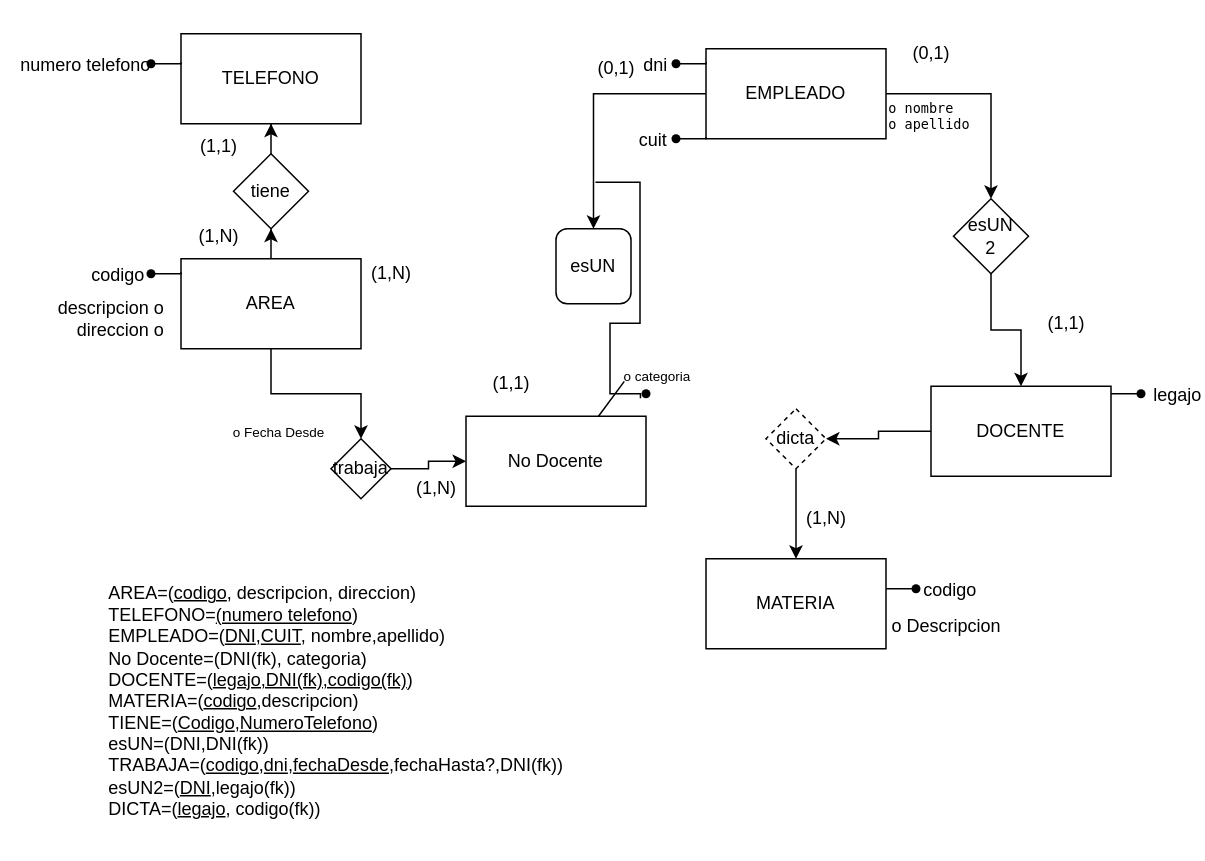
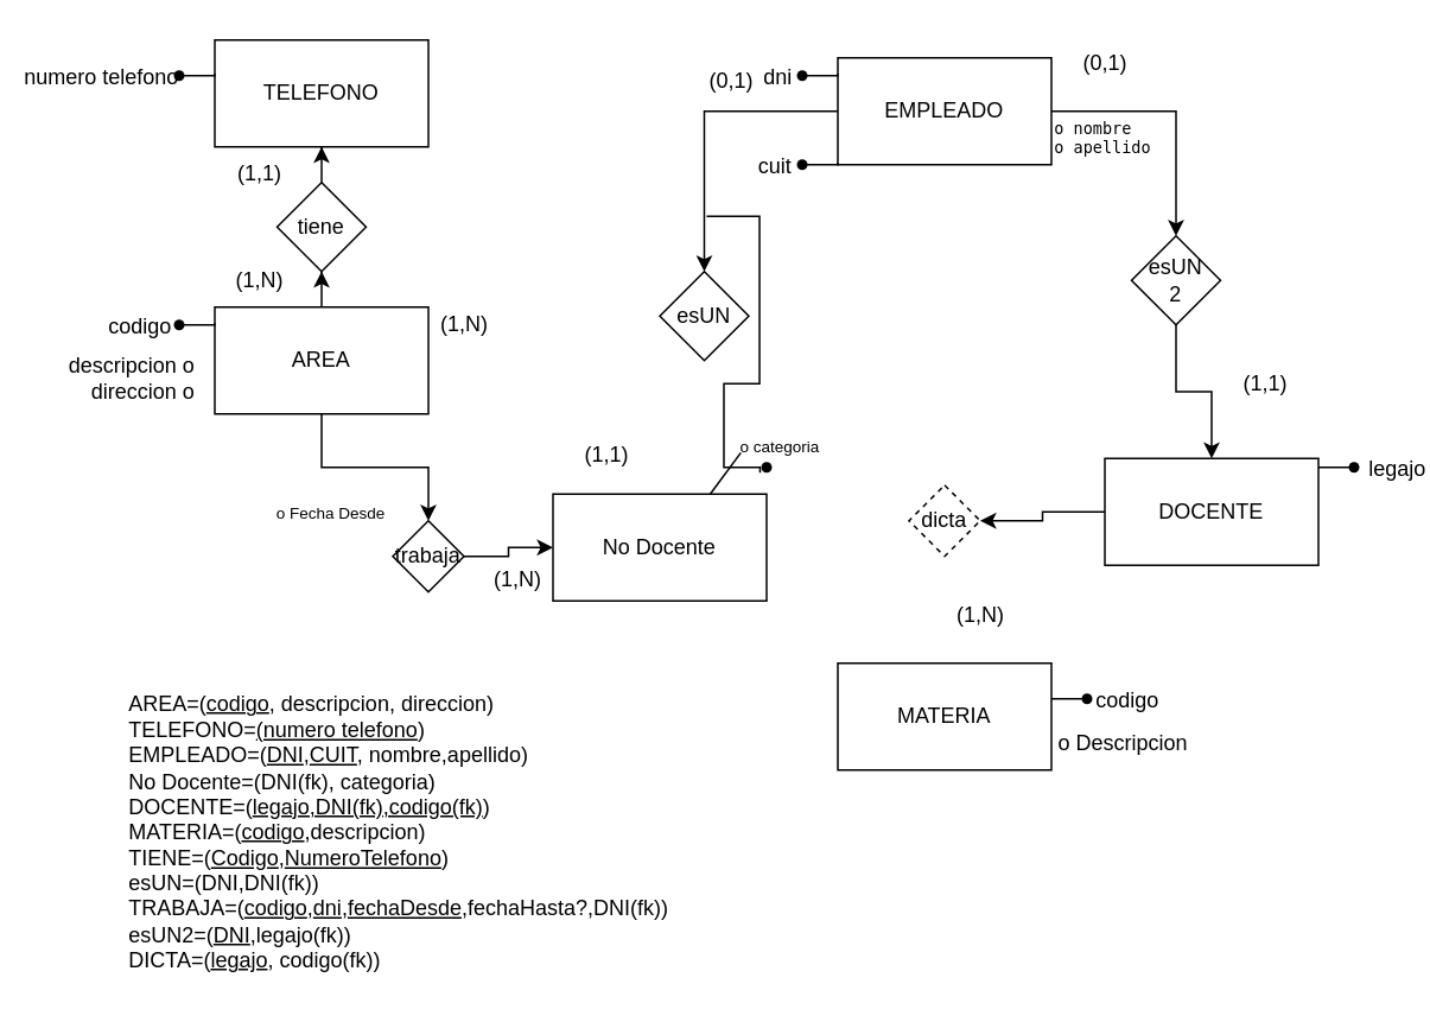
- <mxCell id="34" value="esUN" style="whiteSpace=wrap;html=1;rounded=1;" vertex="1" parent="1"><mxGeometry x="370" y="152" width="50" height="50" as="geometry" /></mxCell>
+ <mxCell id="34" value="esUN" style="rhombus;whiteSpace=wrap;html=1;" vertex="1" parent="1"><mxGeometry x="370" y="152" width="50" height="50" as="geometry" /></mxCell>
- <mxCell id="26" value="" style="edgeStyle=orthogonalEdgeStyle;rounded=0;orthogonalLoop=1;jettySize=auto;html=1;" edge="1" parent="1" source="27" target="28"><mxGeometry relative="1" as="geometry" /></mxCell>
